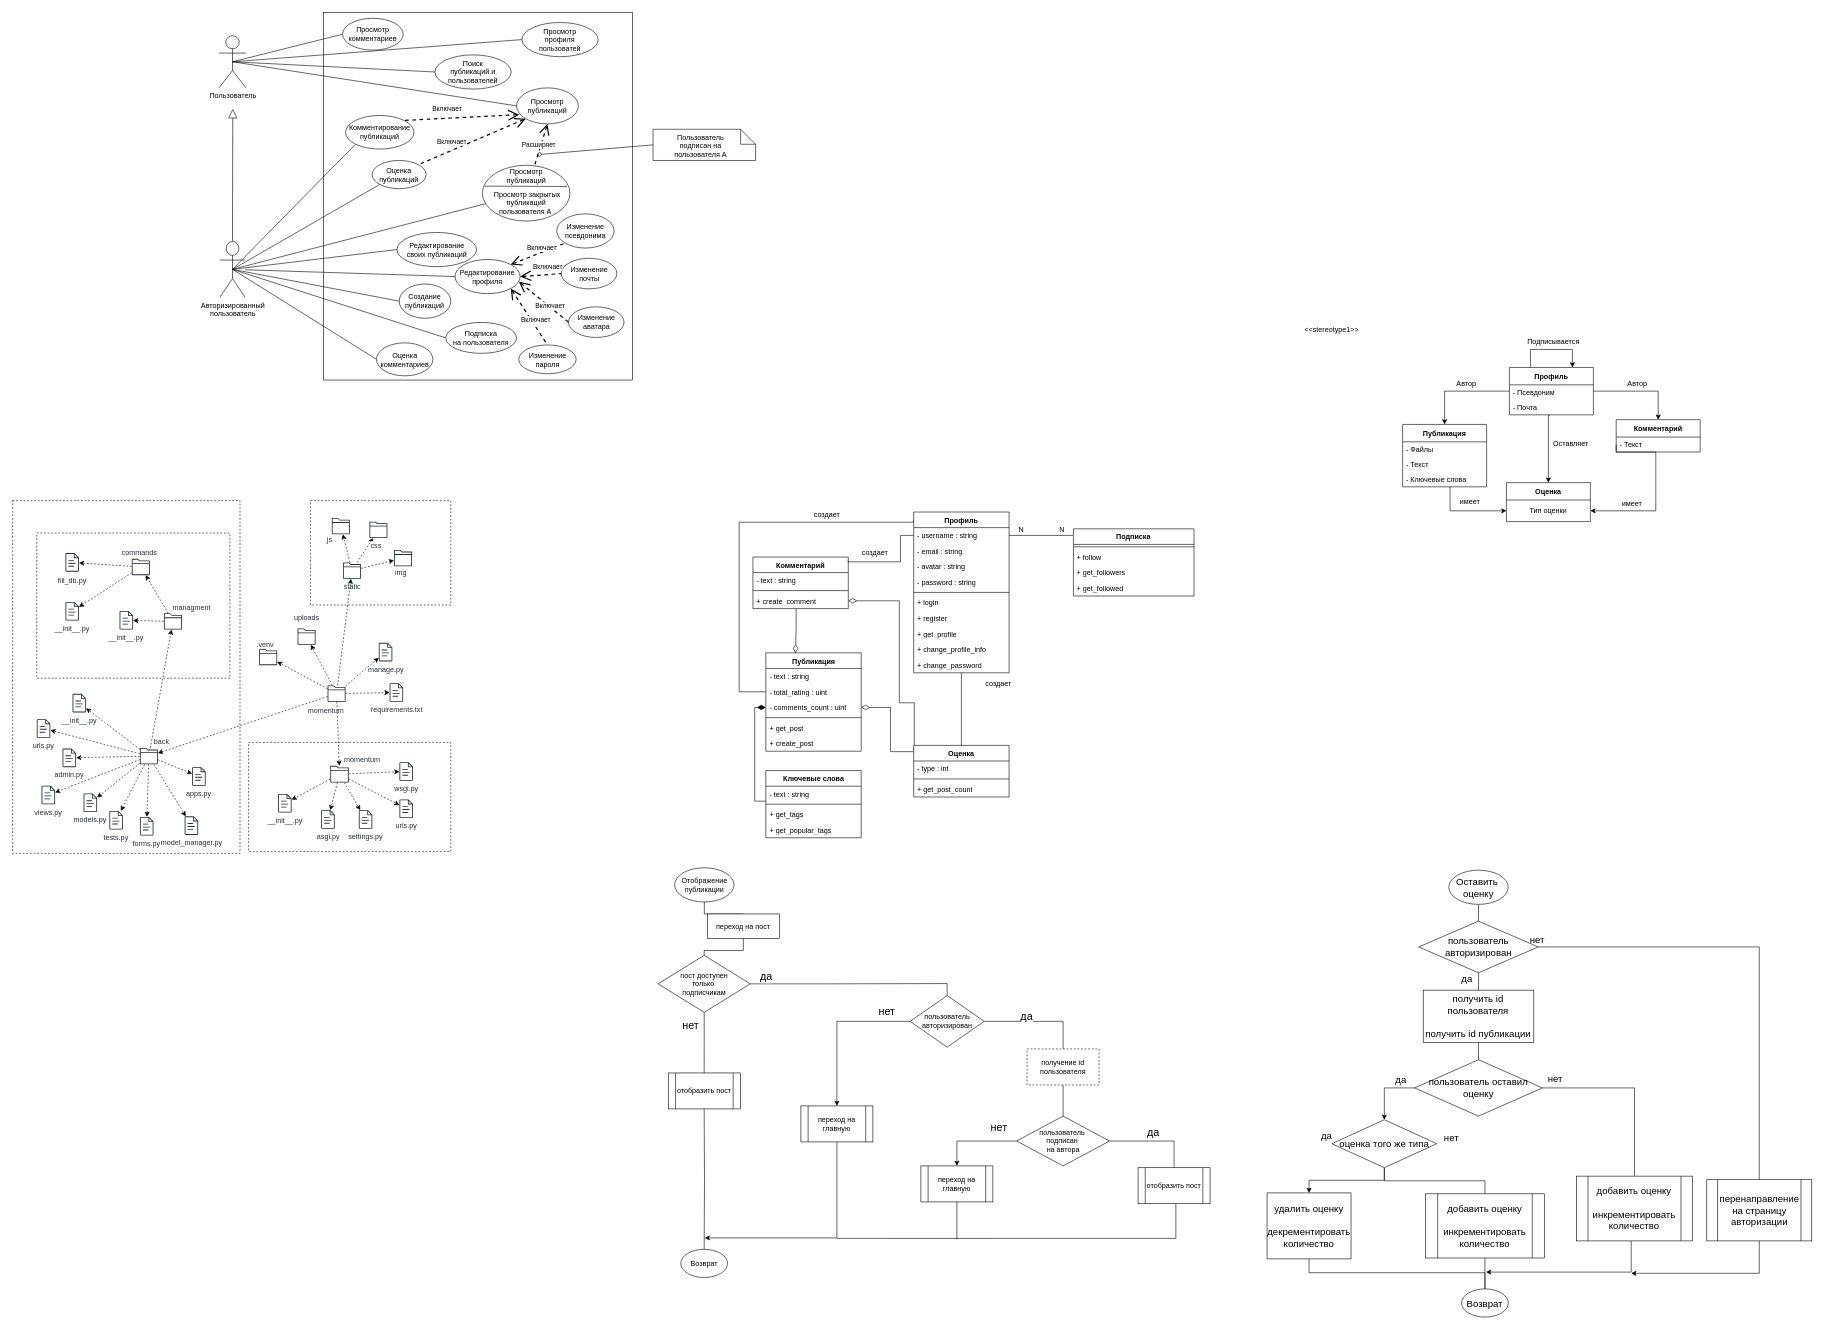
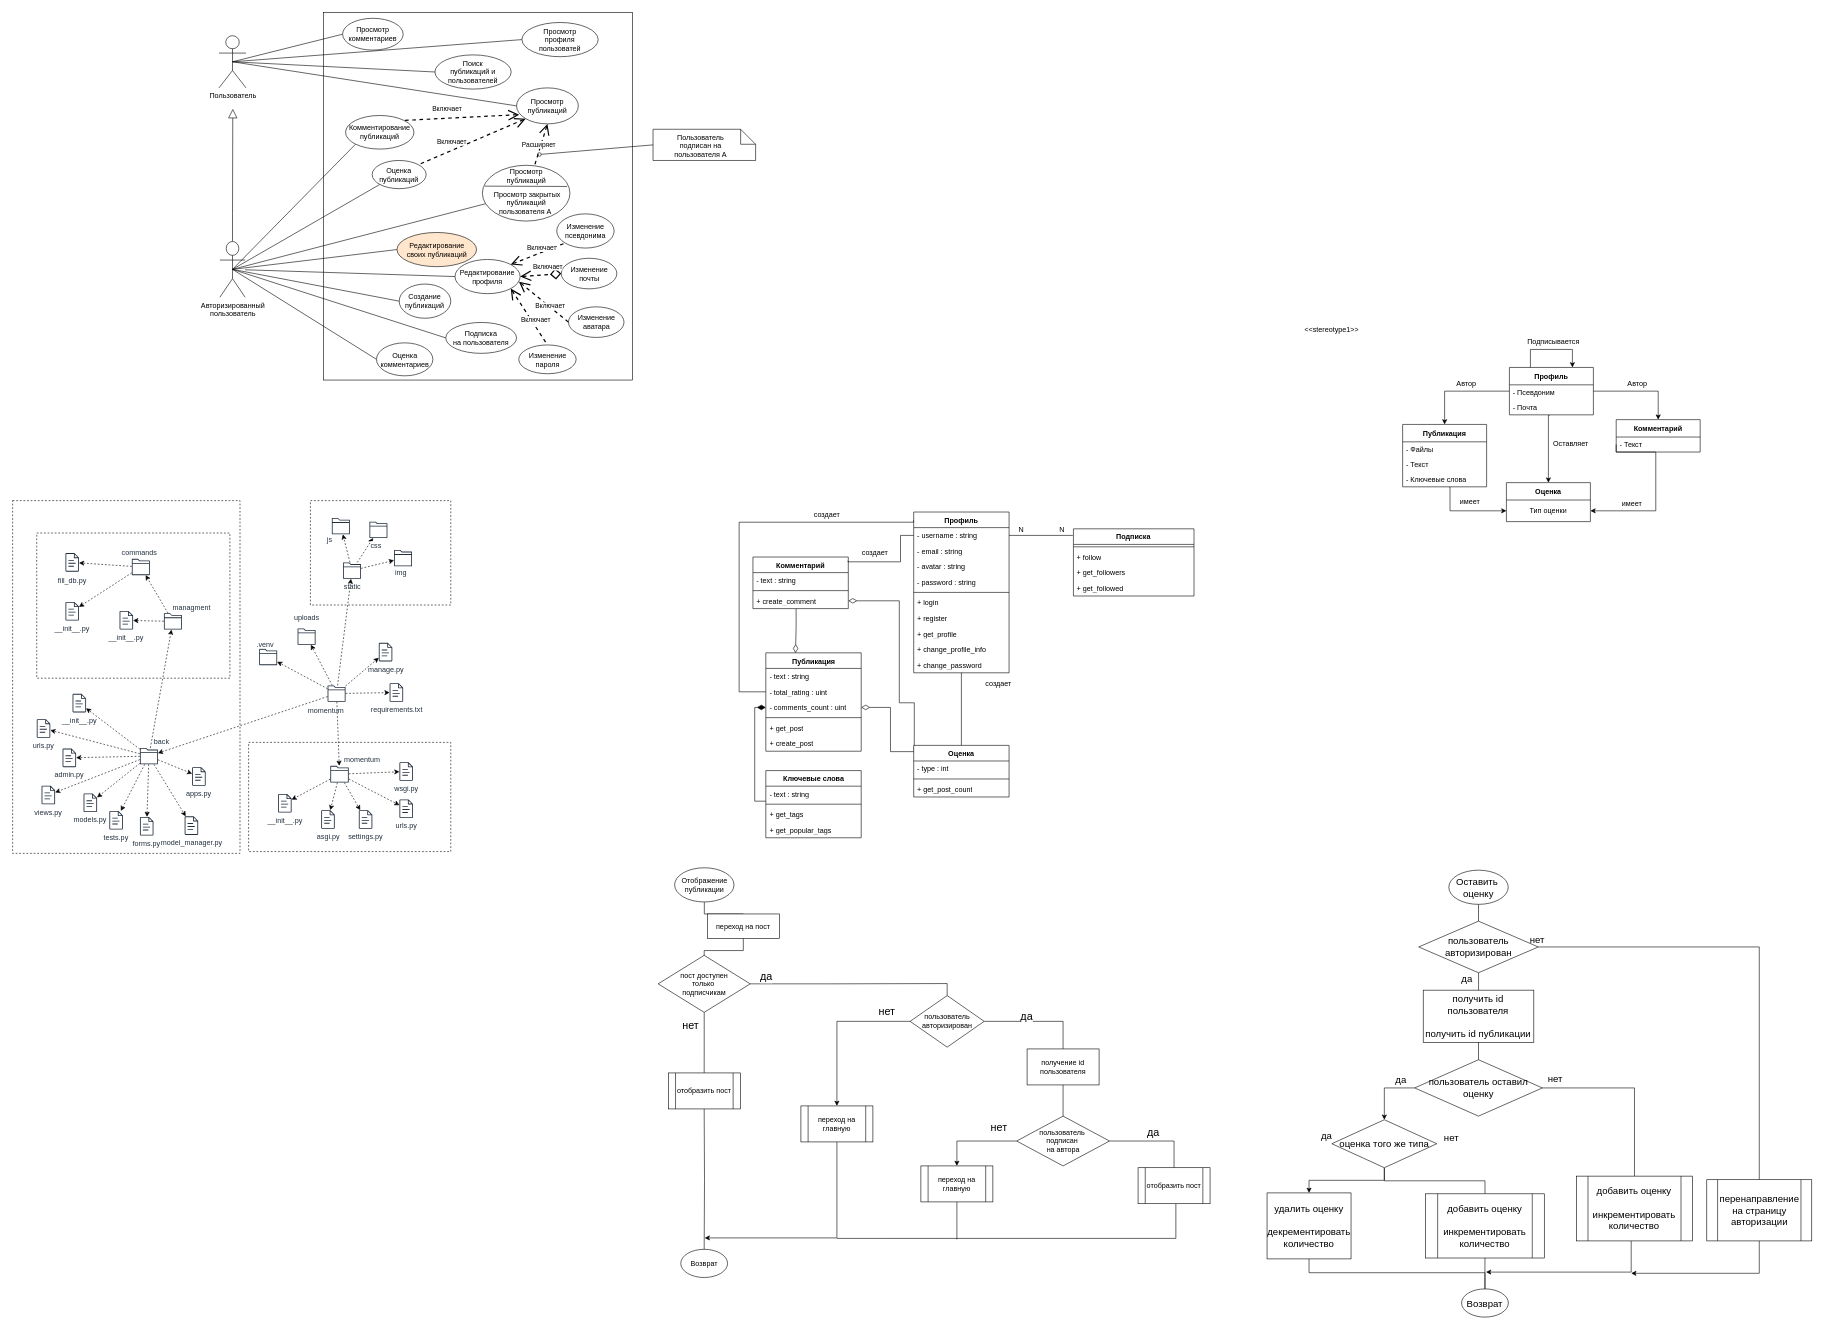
- <mxCell id="137" value="Редактирование&lt;br&gt;своих публикаций" style="ellipse;whiteSpace=wrap;html=1;" parent="1" vertex="1"><mxGeometry x="660.65" y="387" width="132.65" height="57" as="geometry" /></mxCell>
+ <mxCell id="137" value="Редактирование&lt;br&gt;своих публикаций" style="ellipse;whiteSpace=wrap;html=1;fillColor=#ffe6cc;" parent="1" vertex="1"><mxGeometry x="660.65" y="387" width="132.65" height="57" as="geometry" /></mxCell>
- <mxCell id="245" style="rounded=0;orthogonalLoop=1;jettySize=auto;html=1;exitX=1;exitY=0.5;exitDx=0;exitDy=0;dashed=1;endArrow=none;endFill=0;endSize=14;strokeWidth=2;startArrow=open;startFill=0;startSize=14;entryX=0;entryY=0.5;entryDx=0;entryDy=0;" edge="1" parent="1" source="138" target="241"><mxGeometry relative="1" as="geometry"><mxPoint x="889" y="459" as="sourcePoint" /><mxPoint x="974" y="418" as="targetPoint" /></mxGeometry></mxCell>
+ <mxCell id="245" style="rounded=0;orthogonalLoop=1;jettySize=auto;html=1;exitX=1;exitY=0.5;exitDx=0;exitDy=0;dashed=1;endArrow=diamond;endFill=0;endSize=14;strokeWidth=2;startArrow=open;startFill=0;startSize=14;entryX=0;entryY=0.5;entryDx=0;entryDy=0;" edge="1" parent="1" source="138" target="241"><mxGeometry relative="1" as="geometry"><mxPoint x="889" y="459" as="sourcePoint" /><mxPoint x="974" y="418" as="targetPoint" /></mxGeometry></mxCell>
- <mxCell id="110" value="получение id пользователя" style="rounded=0;whiteSpace=wrap;html=1;dashed=1;" parent="1" vertex="1"><mxGeometry x="1711" y="1748" width="120" height="60" as="geometry" /></mxCell>
+ <mxCell id="110" value="получение id пользователя" style="rounded=0;whiteSpace=wrap;html=1;" parent="1" vertex="1"><mxGeometry x="1711" y="1748" width="120" height="60" as="geometry" /></mxCell>
